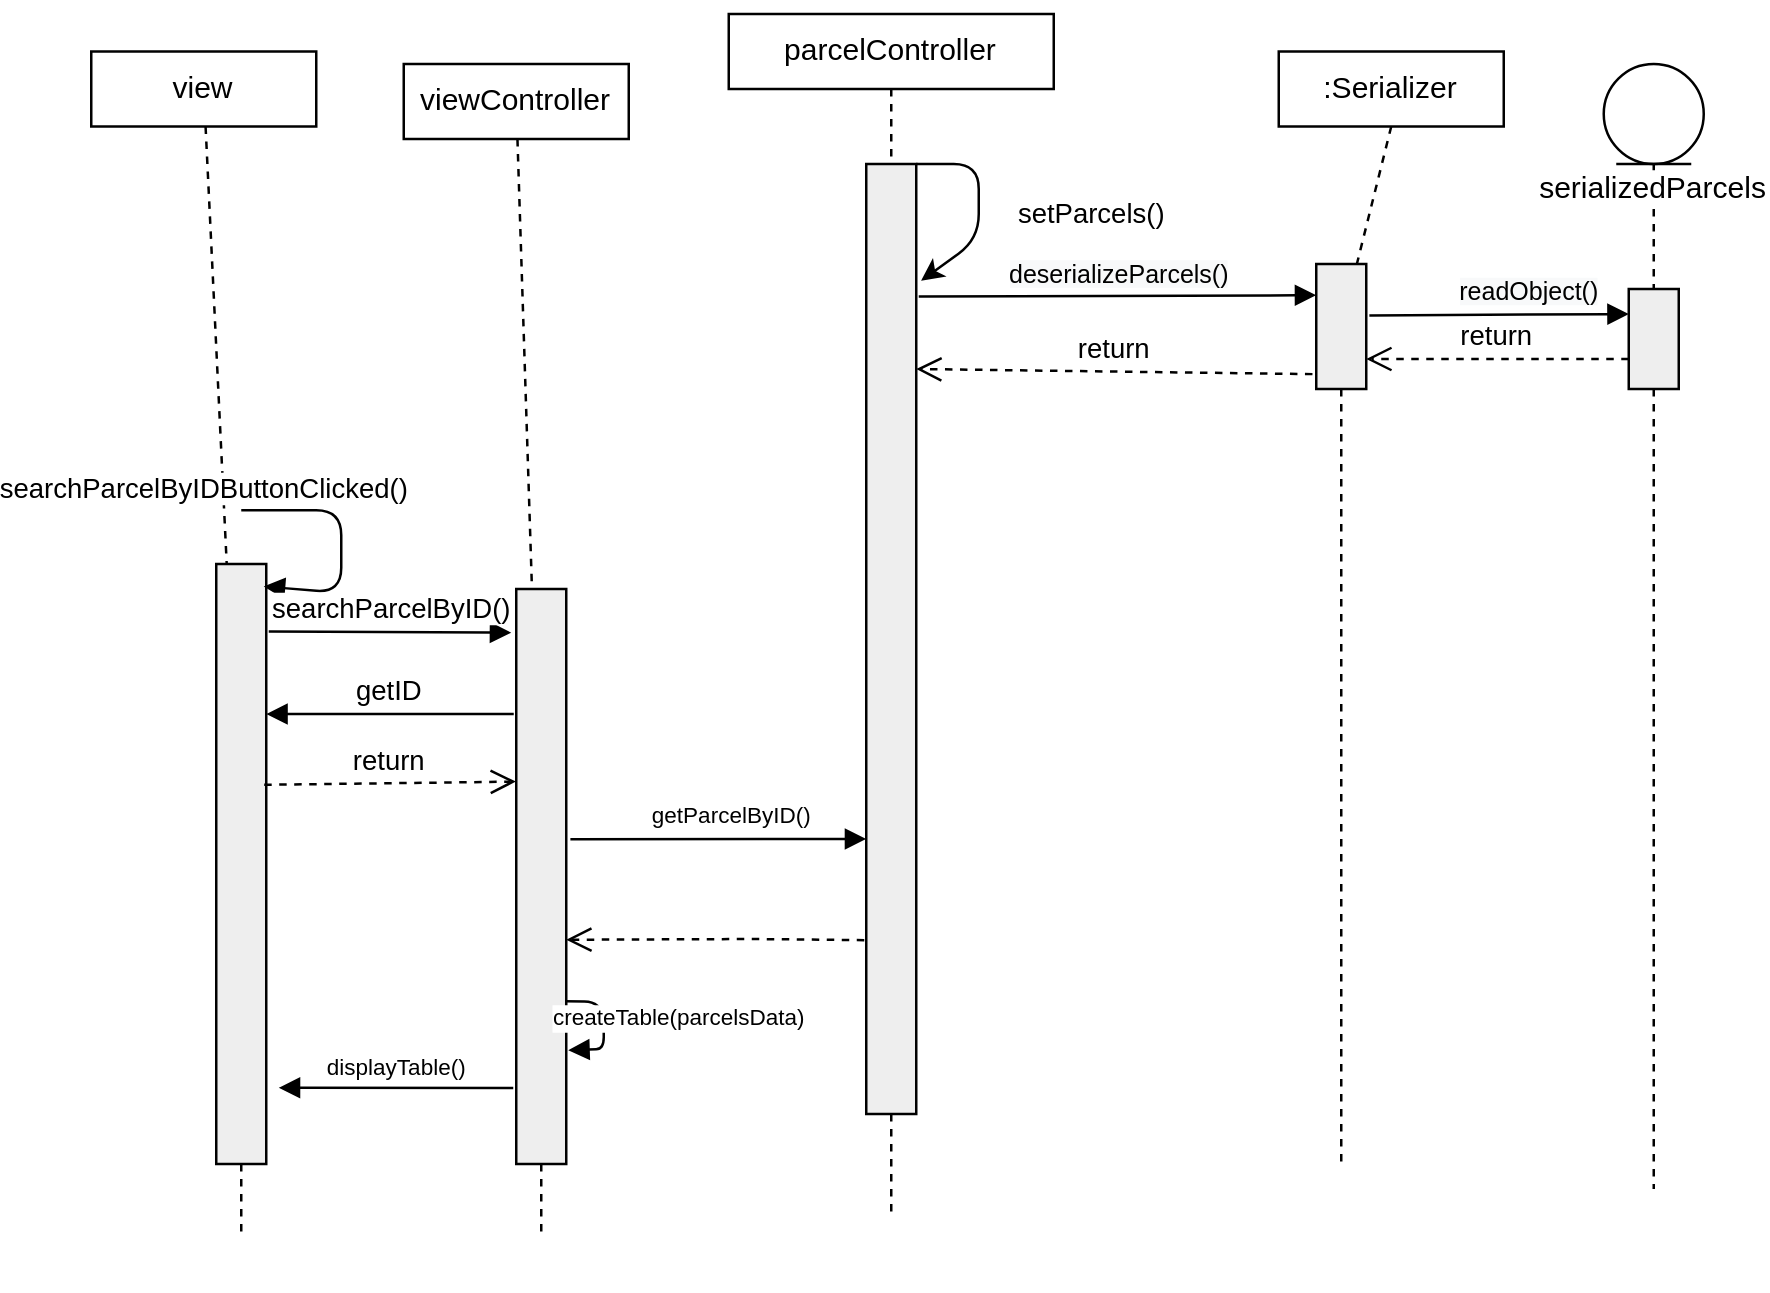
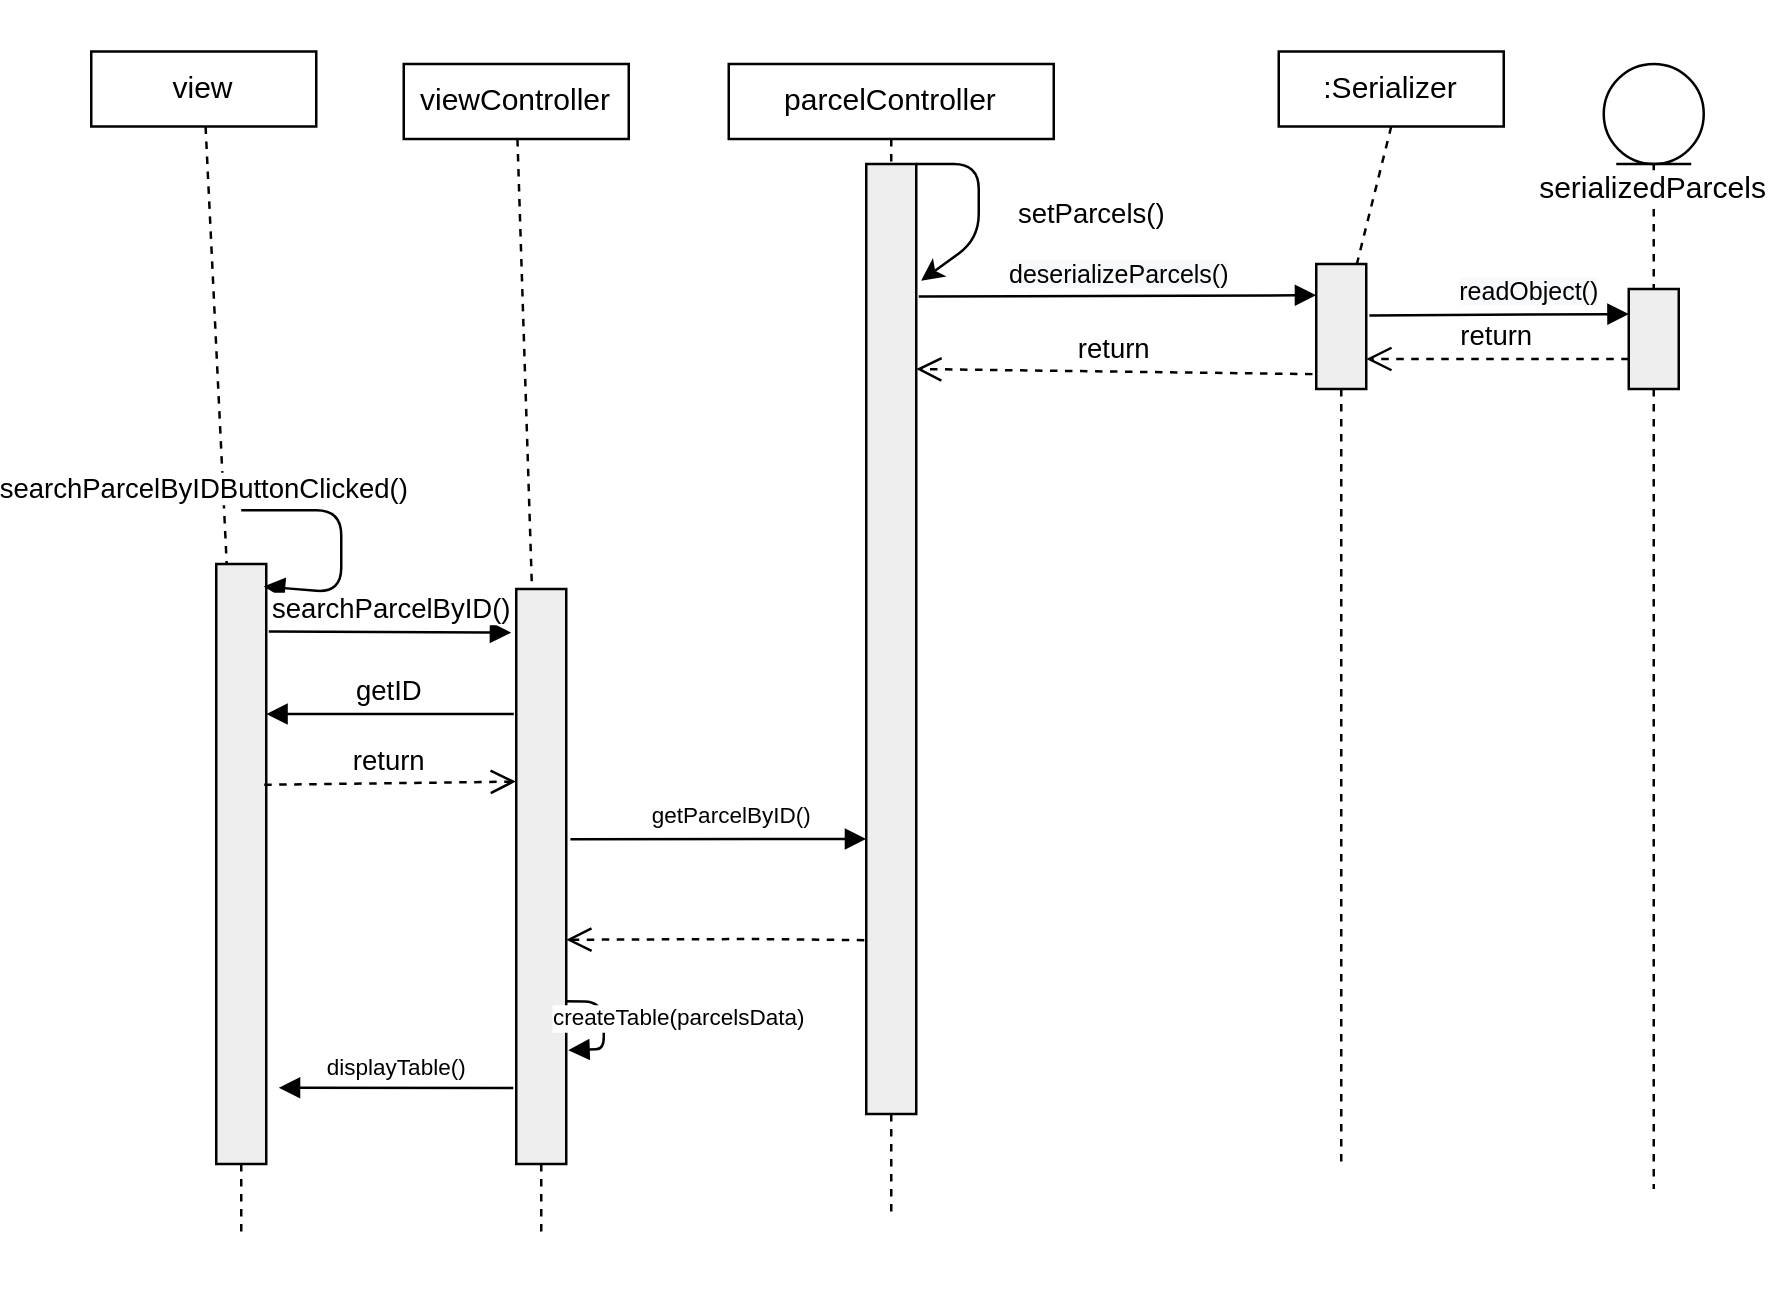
- <mxCell id="2" value="parcelController" style="shape=rect;html=1;whiteSpace=wrap;align=center;" parent="1" vertex="1"><mxGeometry x="275" y="5" width="130" height="30" as="geometry" /></mxCell>
+ <mxCell id="2" value="parcelController" style="shape=rect;html=1;whiteSpace=wrap;align=center;" parent="1" vertex="1"><mxGeometry x="275" y="25" width="130" height="30" as="geometry" /></mxCell>
